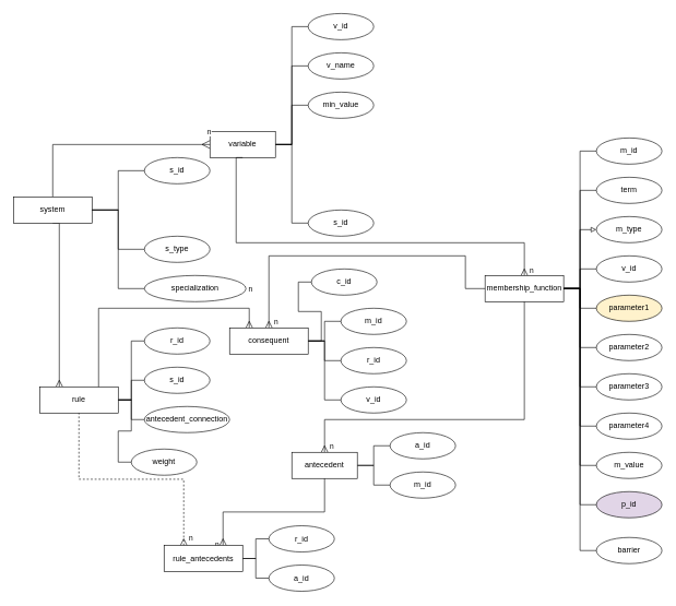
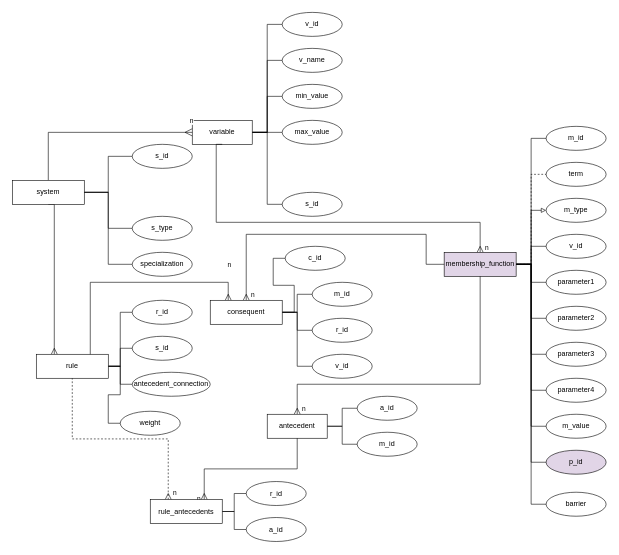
+ <mxCell id="4" style="edgeStyle=orthogonalEdgeStyle;rounded=0;orthogonalLoop=1;jettySize=auto;html=1;exitX=1;exitY=0.5;exitDx=0;exitDy=0;entryX=0;entryY=0.5;entryDx=0;entryDy=0;endArrow=none;endFill=0;" parent="1" source="6" target="9" edge="1"><mxGeometry relative="1" as="geometry" /></mxCell>
+ <mxCell id="9" value="max_value" style="ellipse;whiteSpace=wrap;html=1;align=center;" parent="1" vertex="1"><mxGeometry x="470" y="200" width="100" height="40" as="geometry" /></mxCell>
- <mxCell id="11" style="edgeStyle=orthogonalEdgeStyle;rounded=0;orthogonalLoop=1;jettySize=auto;html=1;exitX=1;exitY=0.5;exitDx=0;exitDy=0;entryX=0;entryY=0.5;entryDx=0;entryDy=0;endArrow=none;endFill=0;" parent="1" source="20" target="22" edge="1"><mxGeometry relative="1" as="geometry" /></mxCell>
+ <mxCell id="11" style="edgeStyle=orthogonalEdgeStyle;rounded=0;orthogonalLoop=1;jettySize=auto;html=1;exitX=1;exitY=0.5;exitDx=0;exitDy=0;entryX=0;entryY=0.5;entryDx=0;entryDy=0;endArrow=none;endFill=0;dashed=1;" parent="1" source="20" target="22" edge="1"><mxGeometry relative="1" as="geometry" /></mxCell>
- <mxCell id="82" value="specialization" style="ellipse;whiteSpace=wrap;html=1;align=center;" parent="1" vertex="1"><mxGeometry x="220" y="420" width="155" height="40" as="geometry" /></mxCell>
+ <mxCell id="82" value="specialization" style="ellipse;whiteSpace=wrap;html=1;align=center;" parent="1" vertex="1"><mxGeometry x="220" y="420" width="100" height="40" as="geometry" /></mxCell>
- <mxCell id="20" value="membership_function" style="whiteSpace=wrap;html=1;align=center;" parent="1" vertex="1"><mxGeometry x="740" y="420" width="120" height="40" as="geometry" /></mxCell>
+ <mxCell id="20" value="membership_function" style="whiteSpace=wrap;html=1;align=center;fillColor=#e1d5e7;" parent="1" vertex="1"><mxGeometry x="740" y="420" width="120" height="40" as="geometry" /></mxCell>
- <mxCell id="25" value="parameter1" style="ellipse;whiteSpace=wrap;html=1;align=center;fillColor=#fff2cc;" parent="1" vertex="1"><mxGeometry x="910" y="450" width="100" height="40" as="geometry" /></mxCell>
+ <mxCell id="25" value="parameter1" style="ellipse;whiteSpace=wrap;html=1;align=center;" parent="1" vertex="1"><mxGeometry x="910" y="450" width="100" height="40" as="geometry" /></mxCell>
